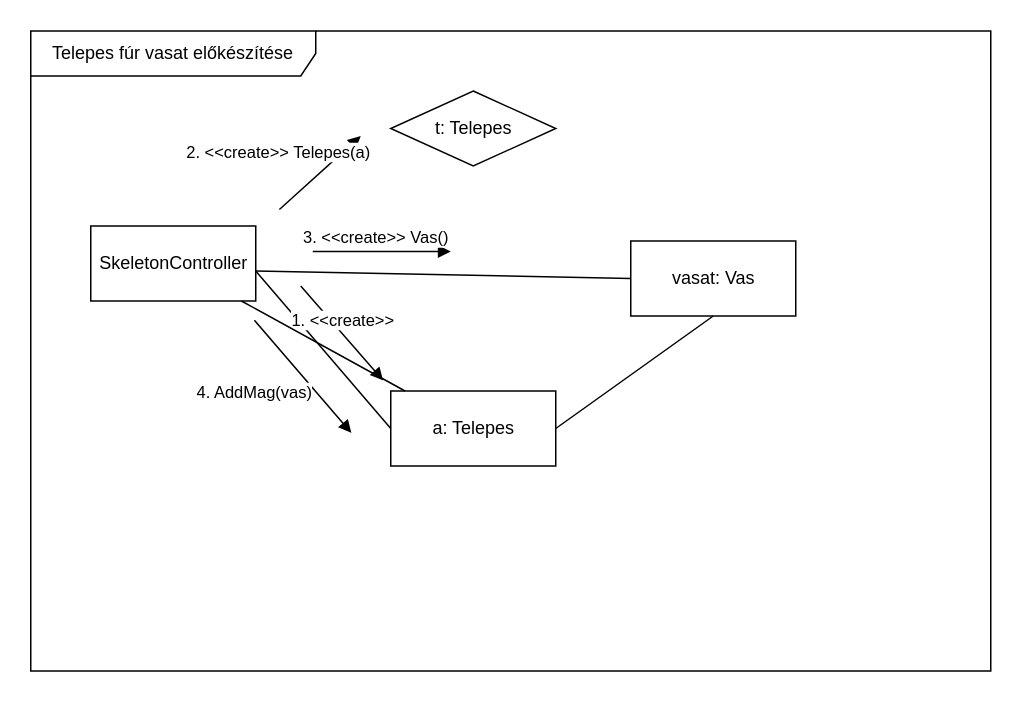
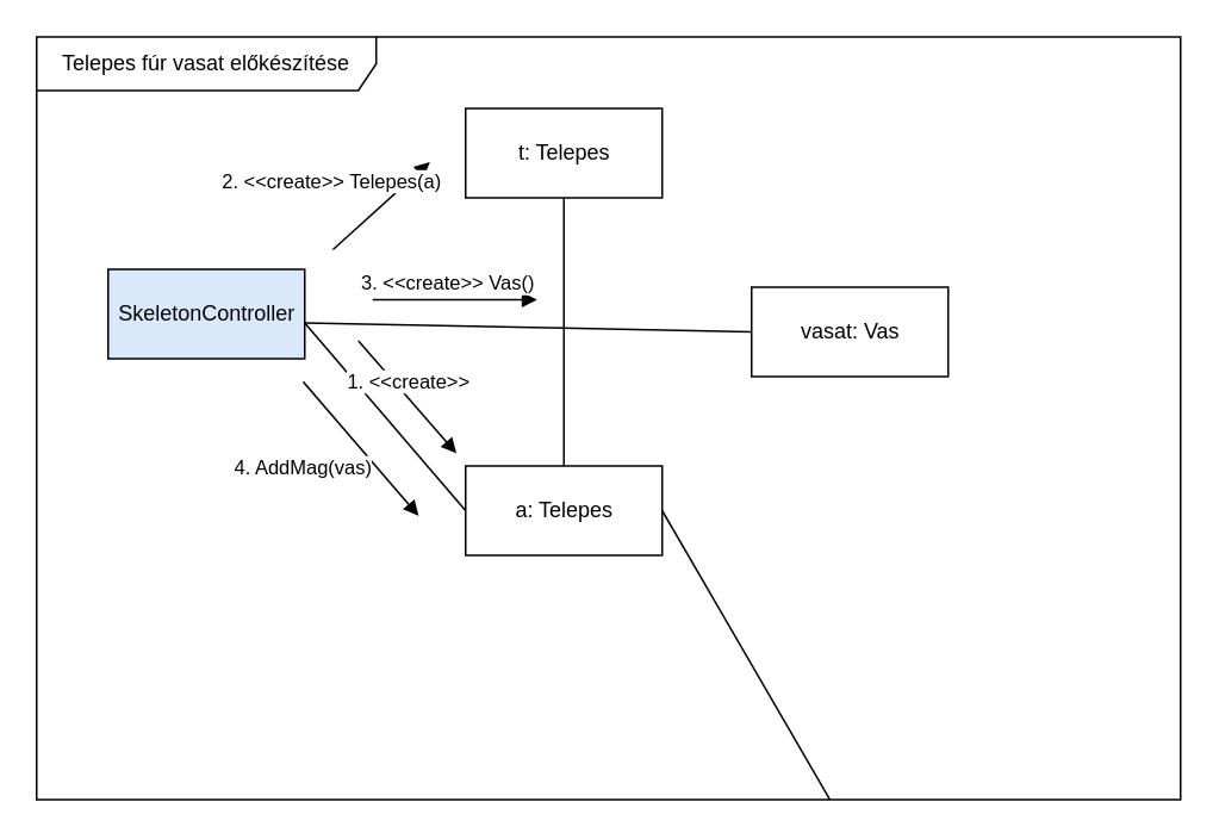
- <mxCell id="4" value="t: Telepes" style="rhombus;html=1;" vertex="1" parent="1"><mxGeometry x="260" y="60" width="110" height="50" as="geometry" /></mxCell>
+ <mxCell id="4" value="t: Telepes" style="html=1;" vertex="1" parent="1"><mxGeometry x="260" y="60" width="110" height="50" as="geometry" /></mxCell>
- <mxCell id="3" value="SkeletonController" style="html=1;" vertex="1" parent="1"><mxGeometry x="60" y="150" width="110" height="50" as="geometry" /></mxCell>
+ <mxCell id="3" value="SkeletonController" style="html=1;fillColor=#dae8fc;" vertex="1" parent="1"><mxGeometry x="60" y="150" width="110" height="50" as="geometry" /></mxCell>
- <mxCell id="10" value="" style="endArrow=none;html=1;" edge="1" parent="1" source="5" target="3"><mxGeometry width="50" height="50" relative="1" as="geometry"><mxPoint x="360" y="270" as="sourcePoint" /><mxPoint x="410" y="220" as="targetPoint" /></mxGeometry></mxCell>
+ <mxCell id="10" value="" style="endArrow=none;html=1;entryX=0.5;entryY=1;entryDx=0;entryDy=0;" edge="1" parent="1" source="5" target="4"><mxGeometry width="50" height="50" relative="1" as="geometry"><mxPoint x="360" y="270" as="sourcePoint" /><mxPoint x="410" y="220" as="targetPoint" /></mxGeometry></mxCell>
- <mxCell id="13" value="" style="endArrow=none;html=1;exitX=1;exitY=0.5;exitDx=0;exitDy=0;entryX=0.5;entryY=1;entryDx=0;entryDy=0;" edge="1" parent="1" source="5" target="6"><mxGeometry width="50" height="50" relative="1" as="geometry"><mxPoint x="340" y="260" as="sourcePoint" /><mxPoint x="390" y="210" as="targetPoint" /></mxGeometry></mxCell>
+ <mxCell id="13" value="" style="endArrow=none;html=1;exitX=1;exitY=0.5;exitDx=0;exitDy=0;" edge="1" parent="1" source="5" target="2"><mxGeometry width="50" height="50" relative="1" as="geometry"><mxPoint x="340" y="260" as="sourcePoint" /><mxPoint x="390" y="210" as="targetPoint" /></mxGeometry></mxCell>
